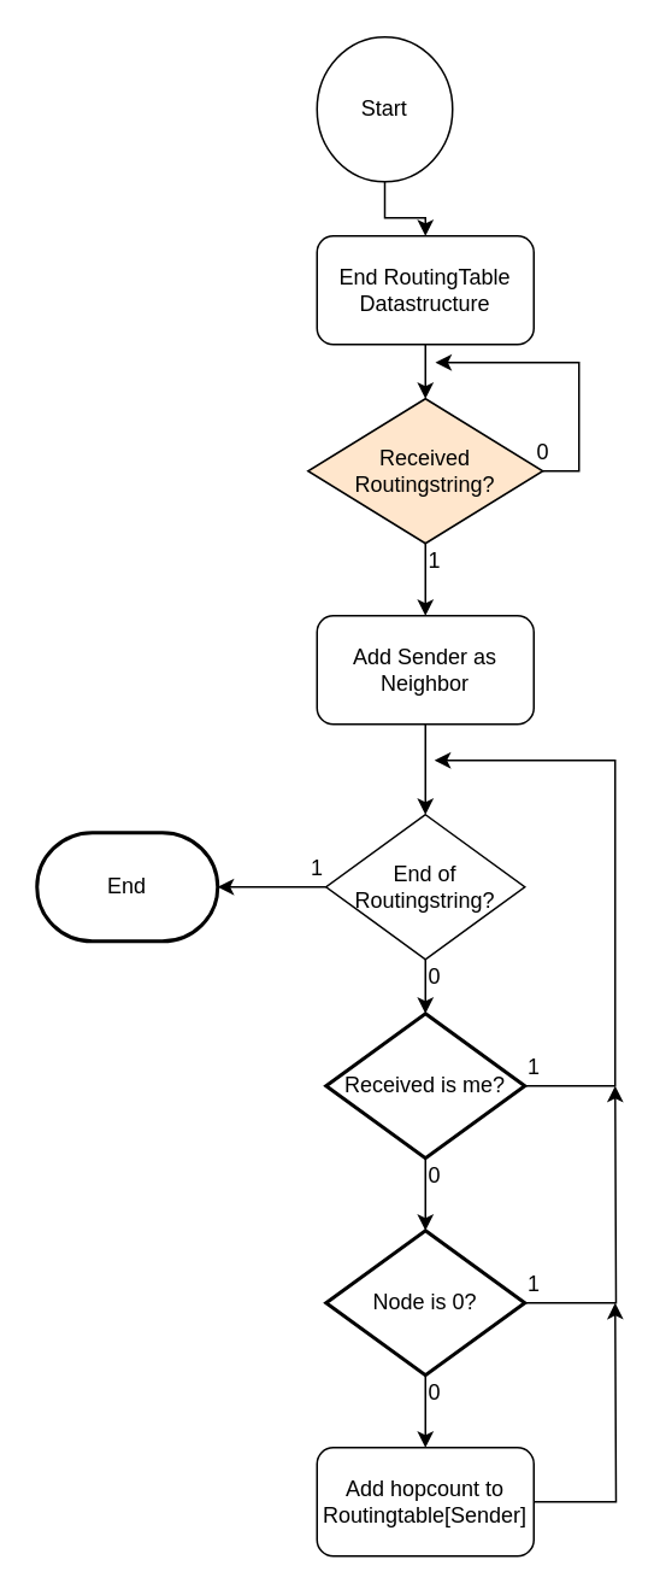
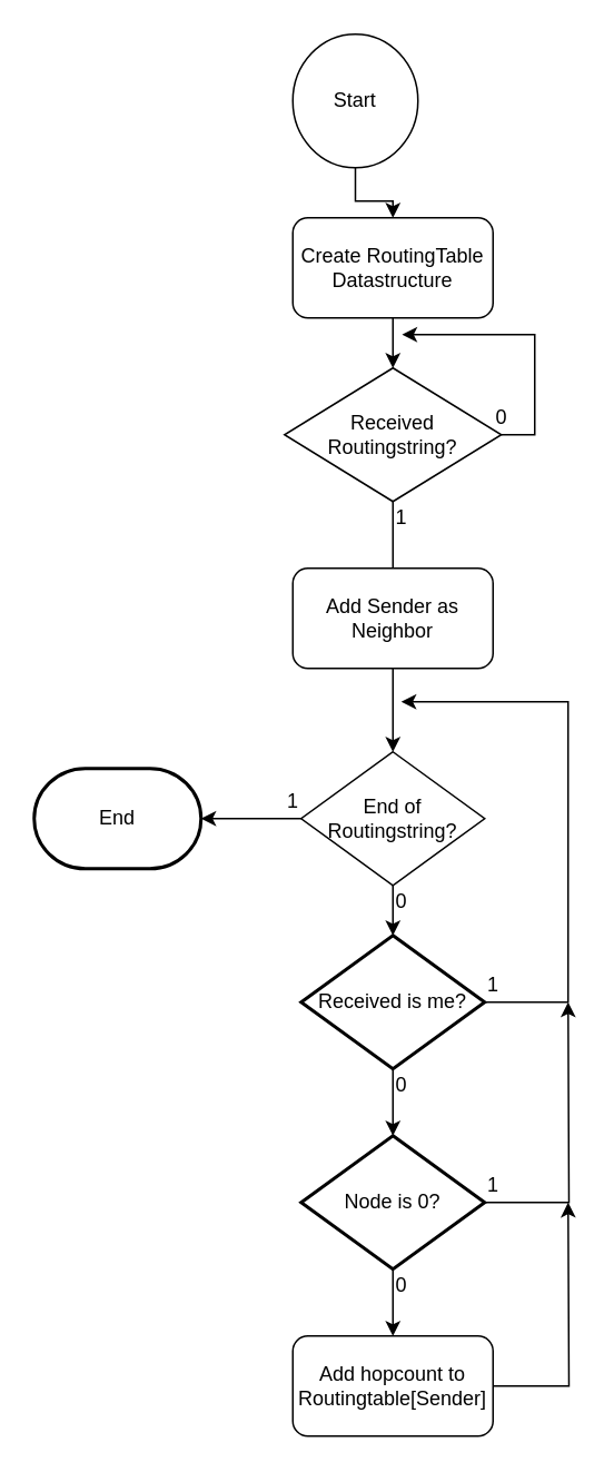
- <mxCell id="8" value="End RoutingTable&lt;br&gt;Datastructure" style="rounded=1;whiteSpace=wrap;html=1;" vertex="1" parent="1"><mxGeometry x="175" y="130" width="120" height="60" as="geometry" /></mxCell>
+ <mxCell id="8" value="Create RoutingTable&lt;br&gt;Datastructure" style="rounded=1;whiteSpace=wrap;html=1;" vertex="1" parent="1"><mxGeometry x="175" y="130" width="120" height="60" as="geometry" /></mxCell>
- <mxCell id="6" value="Received &lt;br&gt;Routingstring?" style="rhombus;whiteSpace=wrap;html=1;fillColor=#ffe6cc;" vertex="1" parent="1"><mxGeometry x="170" y="220" width="130" height="80" as="geometry" /></mxCell>
+ <mxCell id="6" value="Received &lt;br&gt;Routingstring?" style="rhombus;whiteSpace=wrap;html=1;" vertex="1" parent="1"><mxGeometry x="170" y="220" width="130" height="80" as="geometry" /></mxCell>
- <mxCell id="5" value="" style="edgeStyle=orthogonalEdgeStyle;rounded=0;orthogonalLoop=1;jettySize=auto;html=1;" edge="1" parent="1" source="6" target="11"><mxGeometry relative="1" as="geometry" /></mxCell>
+ <mxCell id="5" value="" style="edgeStyle=orthogonalEdgeStyle;rounded=0;orthogonalLoop=1;jettySize=auto;html=1;endArrow=none;" edge="1" parent="1" source="6" target="11"><mxGeometry relative="1" as="geometry" /></mxCell>
